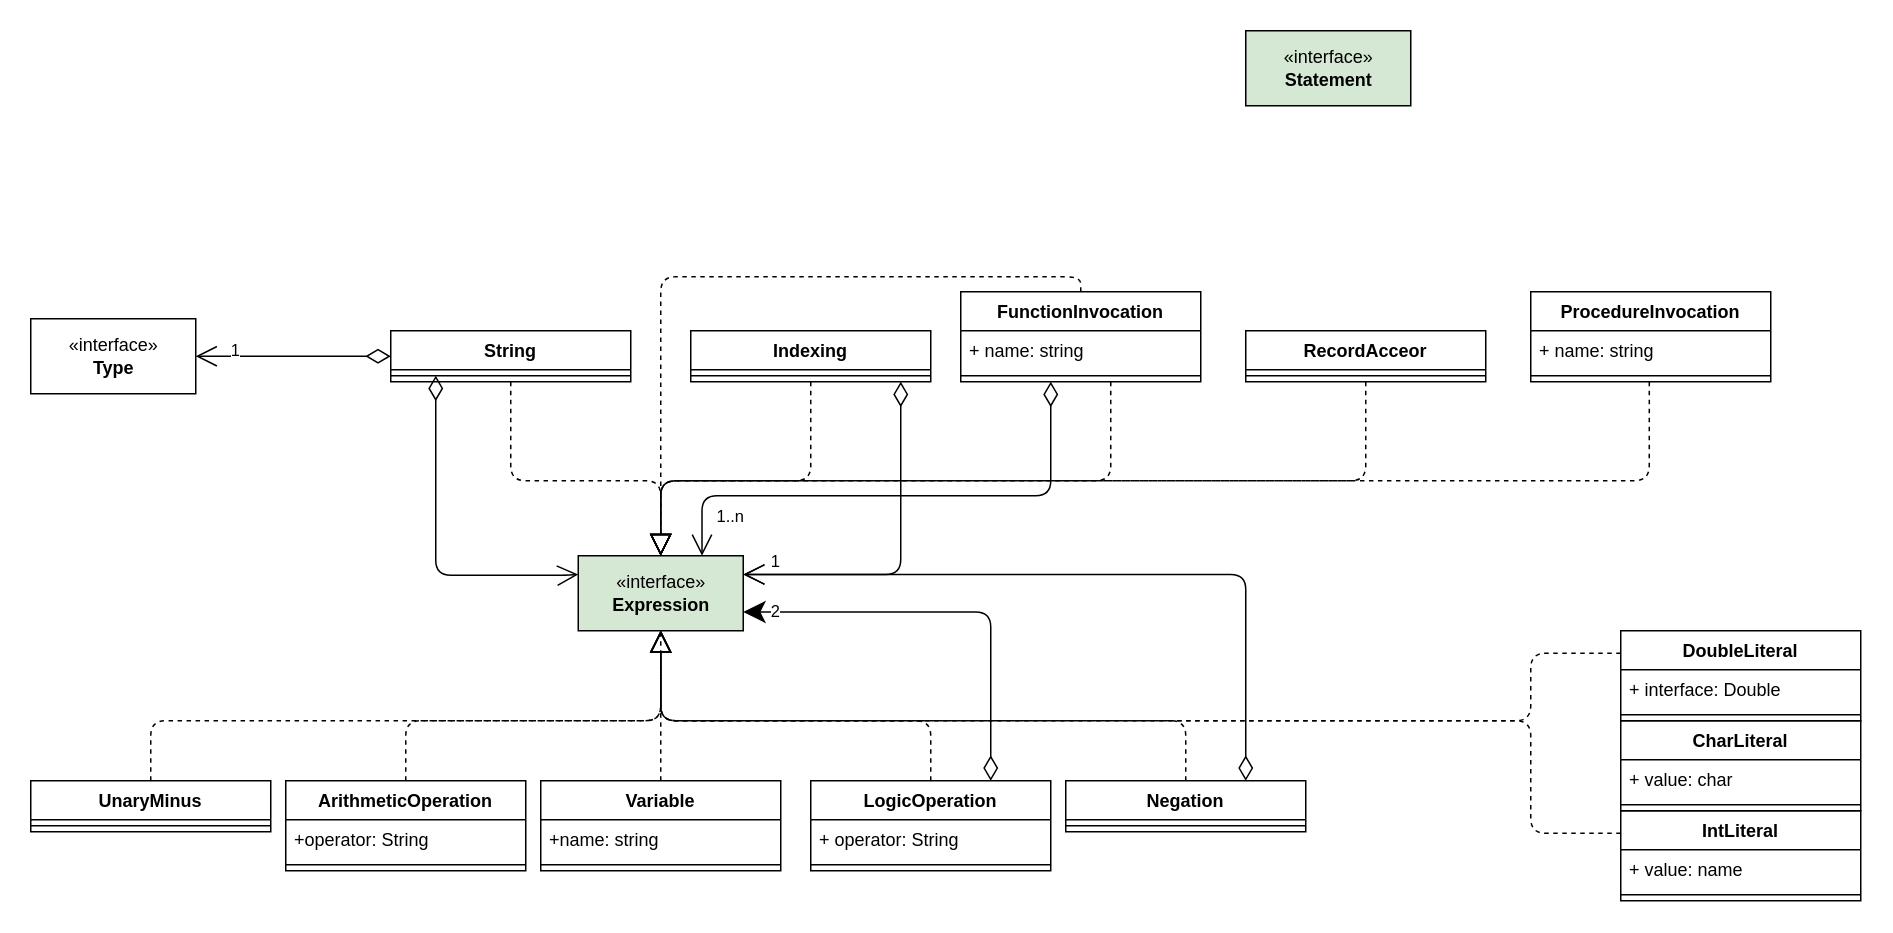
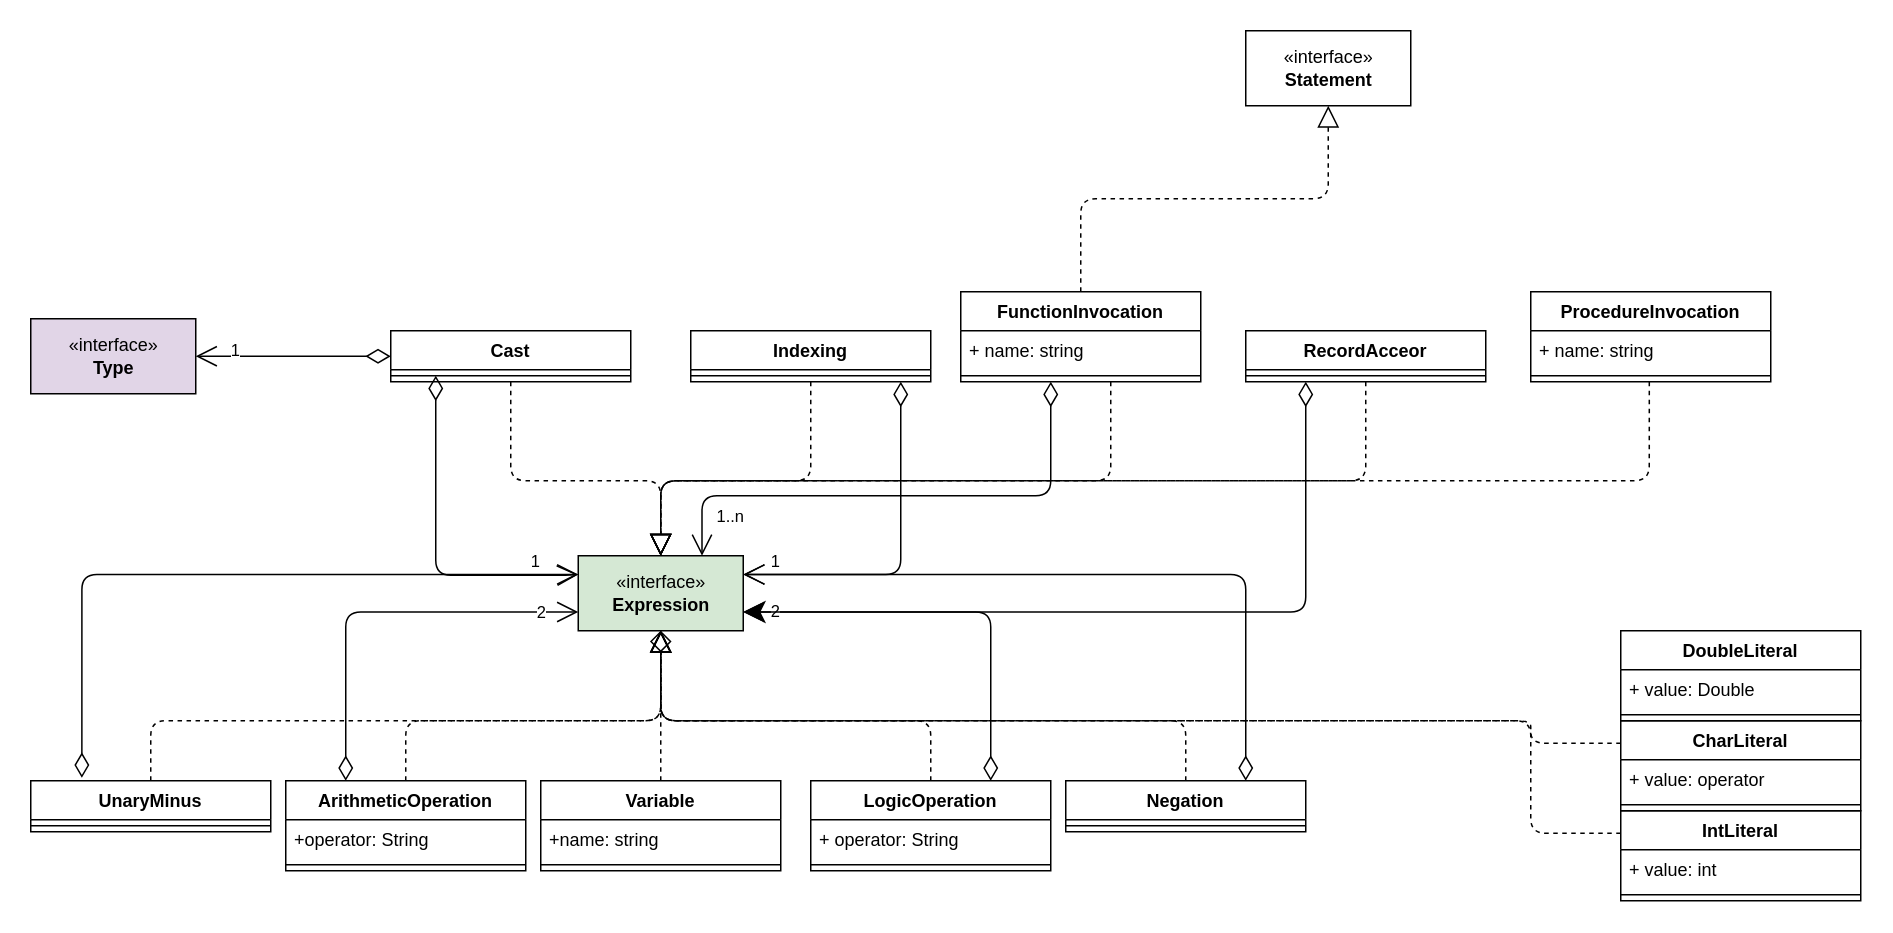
- <mxCell id="56" value="«interface»&lt;br&gt;&lt;div&gt;&lt;b&gt;Statement&lt;/b&gt;&lt;/div&gt;" style="html=1;fillColor=#d5e8d4;" vertex="1" parent="1"><mxGeometry x="830" y="20" width="110" height="50" as="geometry" /></mxCell>
+ <mxCell id="56" value="«interface»&lt;br&gt;&lt;div&gt;&lt;b&gt;Statement&lt;/b&gt;&lt;/div&gt;" style="html=1;" vertex="1" parent="1"><mxGeometry x="830" y="20" width="110" height="50" as="geometry" /></mxCell>
- <mxCell id="57" value="" style="endArrow=block;dashed=1;endFill=0;endSize=12;html=1;rounded=1;edgeStyle=orthogonalEdgeStyle;exitX=0.5;exitY=0;exitDx=0;exitDy=0;" edge="1" parent="1" source="52" target="11"><mxGeometry width="160" relative="1" as="geometry"><mxPoint x="640" y="390" as="sourcePoint" /><mxPoint x="800" y="390" as="targetPoint" /></mxGeometry></mxCell>
+ <mxCell id="57" value="" style="endArrow=block;dashed=1;endFill=0;endSize=12;html=1;rounded=1;edgeStyle=orthogonalEdgeStyle;entryX=0.5;entryY=1;entryDx=0;entryDy=0;exitX=0.5;exitY=0;exitDx=0;exitDy=0;" edge="1" parent="1" source="52" target="56"><mxGeometry width="160" relative="1" as="geometry"><mxPoint x="640" y="390" as="sourcePoint" /><mxPoint x="800" y="390" as="targetPoint" /></mxGeometry></mxCell>
- <mxCell id="32" value="String" style="swimlane;fontStyle=1;align=center;verticalAlign=top;childLayout=stackLayout;horizontal=1;startSize=26;horizontalStack=0;resizeParent=1;resizeParentMax=0;resizeLast=0;collapsible=1;marginBottom=0;" parent="1" vertex="1"><mxGeometry x="260" y="220" width="160" height="34" as="geometry" /></mxCell>
+ <mxCell id="32" value="Cast" style="swimlane;fontStyle=1;align=center;verticalAlign=top;childLayout=stackLayout;horizontal=1;startSize=26;horizontalStack=0;resizeParent=1;resizeParentMax=0;resizeLast=0;collapsible=1;marginBottom=0;" parent="1" vertex="1"><mxGeometry x="260" y="220" width="160" height="34" as="geometry" /></mxCell>
- <mxCell id="39" value="«interface»&lt;br&gt;&lt;b&gt;Type&lt;/b&gt;" style="html=1;" parent="1" vertex="1"><mxGeometry x="20" y="212" width="110" height="50" as="geometry" /></mxCell>
+ <mxCell id="39" value="«interface»&lt;br&gt;&lt;b&gt;Type&lt;/b&gt;" style="html=1;fillColor=#e1d5e7;" parent="1" vertex="1"><mxGeometry x="20" y="212" width="110" height="50" as="geometry" /></mxCell>
+ <mxCell id="16" value="" style="endArrow=open;html=1;endSize=12;startArrow=diamondThin;startSize=14;startFill=0;edgeStyle=orthogonalEdgeStyle;entryX=0;entryY=0.25;entryDx=0;entryDy=0;exitX=0.213;exitY=-0.059;exitDx=0;exitDy=0;exitPerimeter=0;rounded=1;" parent="1" source="14" target="11" edge="1"><mxGeometry relative="1" as="geometry"><mxPoint x="240" y="650" as="sourcePoint" /><mxPoint x="400" y="650" as="targetPoint" /><Array as="points"><mxPoint x="54" y="383" /></Array></mxGeometry></mxCell>
+ <mxCell id="17" value="1" style="edgeLabel;resizable=0;html=1;align=right;verticalAlign=top;" parent="16" connectable="0" vertex="1"><mxGeometry x="1" relative="1" as="geometry"><mxPoint x="-25" y="-22" as="offset" /></mxGeometry></mxCell>
+ <mxCell id="19" value="" style="endArrow=open;html=1;endSize=12;startArrow=diamondThin;startSize=14;startFill=0;edgeStyle=orthogonalEdgeStyle;entryX=0;entryY=0.75;entryDx=0;entryDy=0;exitX=0.25;exitY=0;exitDx=0;exitDy=0;rounded=1;" parent="1" source="8" target="11" edge="1"><mxGeometry relative="1" as="geometry"><mxPoint x="64.08" y="527.994" as="sourcePoint" /><mxPoint x="395" y="392.5" as="targetPoint" /><Array as="points"><mxPoint x="230" y="408" /></Array></mxGeometry></mxCell>
+ <mxCell id="20" value="2" style="edgeLabel;resizable=0;html=1;align=right;verticalAlign=top;" parent="19" connectable="0" vertex="1"><mxGeometry x="1" relative="1" as="geometry"><mxPoint x="-22" y="-13" as="offset" /></mxGeometry></mxCell>
+ <mxCell id="47" value="" style="endArrow=open;html=1;endSize=12;startArrow=diamondThin;startSize=14;startFill=0;edgeStyle=orthogonalEdgeStyle;rounded=1;entryX=1;entryY=0.75;entryDx=0;entryDy=0;exitX=0.25;exitY=1;exitDx=0;exitDy=0;" parent="1" source="45" target="11" edge="1"><mxGeometry relative="1" as="geometry"><mxPoint x="710" y="264" as="sourcePoint" /><mxPoint x="477.5" y="380" as="targetPoint" /><Array as="points"><mxPoint x="870" y="408" /></Array></mxGeometry></mxCell>
- <mxCell id="13" value="" style="endArrow=open;dashed=1;endFill=0;endSize=12;html=1;entryX=0.5;entryY=1;entryDx=0;entryDy=0;exitX=0.5;exitY=0;exitDx=0;exitDy=0;rounded=1;" parent="1" source="2" target="11" edge="1"><mxGeometry width="160" relative="1" as="geometry"><mxPoint x="360" y="670" as="sourcePoint" /><mxPoint x="440" y="460" as="targetPoint" /></mxGeometry></mxCell>
+ <mxCell id="13" value="" style="endArrow=block;dashed=1;endFill=0;endSize=12;html=1;entryX=0.5;entryY=1;entryDx=0;entryDy=0;exitX=0.5;exitY=0;exitDx=0;exitDy=0;rounded=1;" parent="1" source="2" target="11" edge="1"><mxGeometry width="160" relative="1" as="geometry"><mxPoint x="360" y="670" as="sourcePoint" /><mxPoint x="440" y="460" as="targetPoint" /></mxGeometry></mxCell>
- <mxCell id="67" value="" style="endArrow=block;dashed=1;endFill=0;endSize=12;html=1;rounded=1;edgeStyle=orthogonalEdgeStyle;entryX=0.5;entryY=1;entryDx=0;entryDy=0;exitX=0;exitY=0.25;exitDx=0;exitDy=0;" edge="1" parent="1" source="62" target="11"><mxGeometry width="160" relative="1" as="geometry"><mxPoint x="580" y="350" as="sourcePoint" /><mxPoint x="740" y="350" as="targetPoint" /><Array as="points"><mxPoint x="1020" y="435" /><mxPoint x="1020" y="480" /><mxPoint x="440" y="480" /></Array></mxGeometry></mxCell>
- <mxCell id="63" value="+ interface: Double" style="text;strokeColor=none;fillColor=none;align=left;verticalAlign=top;spacingLeft=4;spacingRight=4;overflow=hidden;rotatable=0;points=[[0,0.5],[1,0.5]];portConstraint=eastwest;" vertex="1" parent="62"><mxGeometry y="26" width="160" height="26" as="geometry" /></mxCell>
+ <mxCell id="63" value="+ value: Double" style="text;strokeColor=none;fillColor=none;align=left;verticalAlign=top;spacingLeft=4;spacingRight=4;overflow=hidden;rotatable=0;points=[[0,0.5],[1,0.5]];portConstraint=eastwest;" vertex="1" parent="62"><mxGeometry y="26" width="160" height="26" as="geometry" /></mxCell>
- <mxCell id="65" value="" style="endArrow=block;dashed=1;endFill=0;endSize=12;html=1;rounded=1;edgeStyle=orthogonalEdgeStyle;entryX=0.5;entryY=1;entryDx=0;entryDy=0;exitX=0;exitY=0.25;exitDx=0;exitDy=0;" edge="1" parent="1" source="5" target="11"><mxGeometry width="160" relative="1" as="geometry"><mxPoint x="580" y="350" as="sourcePoint" /><mxPoint x="740" y="350" as="targetPoint" /><Array as="points"><mxPoint x="1020" y="555" /><mxPoint x="1020" y="480" /><mxPoint x="440" y="480" /></Array></mxGeometry></mxCell>
+ <mxCell id="65" value="" style="endArrow=diamond;dashed=1;endFill=0;endSize=12;html=1;rounded=1;edgeStyle=orthogonalEdgeStyle;entryX=0.5;entryY=1;entryDx=0;entryDy=0;exitX=0;exitY=0.25;exitDx=0;exitDy=0;" edge="1" parent="1" source="5" target="11"><mxGeometry width="160" relative="1" as="geometry"><mxPoint x="580" y="350" as="sourcePoint" /><mxPoint x="740" y="350" as="targetPoint" /><Array as="points"><mxPoint x="1020" y="555" /><mxPoint x="1020" y="480" /><mxPoint x="440" y="480" /></Array></mxGeometry></mxCell>
+ <mxCell id="66" value="" style="endArrow=block;dashed=1;endFill=0;endSize=12;html=1;rounded=1;edgeStyle=orthogonalEdgeStyle;entryX=0.5;entryY=1;entryDx=0;entryDy=0;exitX=0;exitY=0.25;exitDx=0;exitDy=0;" edge="1" parent="1" source="59" target="11"><mxGeometry width="160" relative="1" as="geometry"><mxPoint x="580" y="350" as="sourcePoint" /><mxPoint x="740" y="350" as="targetPoint" /><Array as="points"><mxPoint x="1020" y="495" /><mxPoint x="1020" y="480" /><mxPoint x="440" y="480" /></Array></mxGeometry></mxCell>
- <mxCell id="60" value="+ value: char" style="text;strokeColor=none;fillColor=none;align=left;verticalAlign=top;spacingLeft=4;spacingRight=4;overflow=hidden;rotatable=0;points=[[0,0.5],[1,0.5]];portConstraint=eastwest;" vertex="1" parent="59"><mxGeometry y="26" width="160" height="26" as="geometry" /></mxCell>
+ <mxCell id="60" value="+ value: operator" style="text;strokeColor=none;fillColor=none;align=left;verticalAlign=top;spacingLeft=4;spacingRight=4;overflow=hidden;rotatable=0;points=[[0,0.5],[1,0.5]];portConstraint=eastwest;" vertex="1" parent="59"><mxGeometry y="26" width="160" height="26" as="geometry" /></mxCell>
- <mxCell id="6" value="+ value: name&#10;" style="text;strokeColor=none;fillColor=none;align=left;verticalAlign=top;spacingLeft=4;spacingRight=4;overflow=hidden;rotatable=0;points=[[0,0.5],[1,0.5]];portConstraint=eastwest;" parent="5" vertex="1"><mxGeometry y="26" width="160" height="26" as="geometry" /></mxCell>
+ <mxCell id="6" value="+ value: int&#10;" style="text;strokeColor=none;fillColor=none;align=left;verticalAlign=top;spacingLeft=4;spacingRight=4;overflow=hidden;rotatable=0;points=[[0,0.5],[1,0.5]];portConstraint=eastwest;" parent="5" vertex="1"><mxGeometry y="26" width="160" height="26" as="geometry" /></mxCell>
